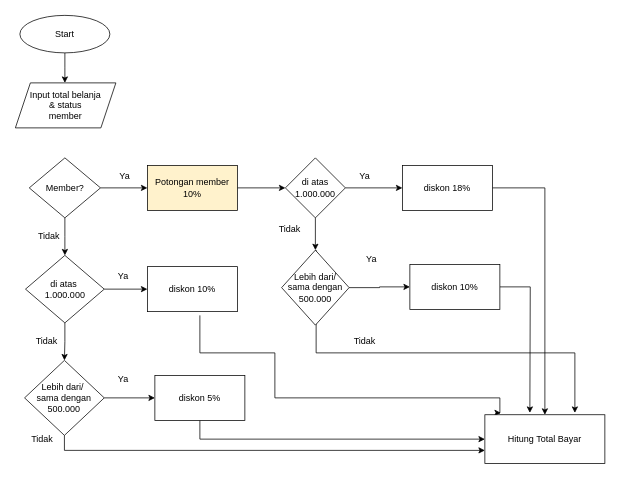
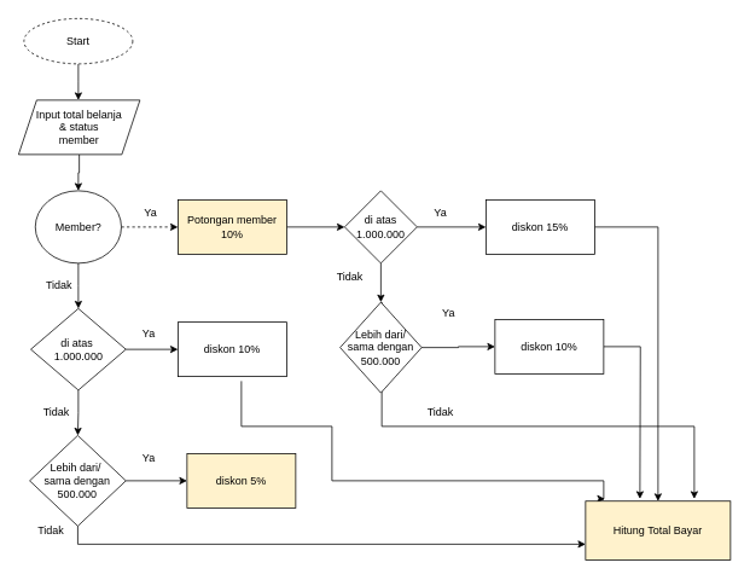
- <mxCell id="3" value="Start" style="ellipse;whiteSpace=wrap;html=1;" vertex="1" parent="1"><mxGeometry x="26" y="20" width="120" height="50" as="geometry" /></mxCell>
+ <mxCell id="3" value="Start" style="ellipse;whiteSpace=wrap;html=1;dashed=1;" vertex="1" parent="1"><mxGeometry x="26" y="20" width="120" height="50" as="geometry" /></mxCell>
+ <mxCell id="4" style="edgeStyle=orthogonalEdgeStyle;rounded=0;orthogonalLoop=1;jettySize=auto;html=1;" edge="1" parent="1" source="5" target="8"><mxGeometry relative="1" as="geometry"><mxPoint x="86" y="200" as="targetPoint" /></mxGeometry></mxCell>
- <mxCell id="8" value="Member?" style="rhombus;whiteSpace=wrap;html=1;" vertex="1" parent="1"><mxGeometry x="38.5" y="210" width="95" height="80" as="geometry" /></mxCell>
+ <mxCell id="8" value="Member?" style="ellipse;whiteSpace=wrap;html=1;" vertex="1" parent="1"><mxGeometry x="38.5" y="210" width="95" height="80" as="geometry" /></mxCell>
- <mxCell id="6" style="edgeStyle=orthogonalEdgeStyle;rounded=0;orthogonalLoop=1;jettySize=auto;html=1;" edge="1" parent="1" source="8" target="10"><mxGeometry relative="1" as="geometry"><mxPoint x="186" y="250" as="targetPoint" /></mxGeometry></mxCell>
+ <mxCell id="6" style="edgeStyle=orthogonalEdgeStyle;rounded=0;orthogonalLoop=1;jettySize=auto;html=1;dashed=1;" edge="1" parent="1" source="8" target="10"><mxGeometry relative="1" as="geometry"><mxPoint x="186" y="250" as="targetPoint" /></mxGeometry></mxCell>
- <mxCell id="29" value="diskon 18%" style="rounded=0;whiteSpace=wrap;html=1;" vertex="1" parent="1"><mxGeometry x="536" y="220" width="120" height="60" as="geometry" /></mxCell>
+ <mxCell id="29" value="diskon 15%" style="rounded=0;whiteSpace=wrap;html=1;" vertex="1" parent="1"><mxGeometry x="536" y="220" width="120" height="60" as="geometry" /></mxCell>
- <mxCell id="19" value="diskon 5%" style="rounded=0;whiteSpace=wrap;html=1;" vertex="1" parent="1"><mxGeometry x="206" y="500" width="120" height="60" as="geometry" /></mxCell>
+ <mxCell id="19" value="diskon 5%" style="rounded=0;whiteSpace=wrap;html=1;fillColor=#fff2cc;" vertex="1" parent="1"><mxGeometry x="206" y="500" width="120" height="60" as="geometry" /></mxCell>
- <mxCell id="18" style="edgeStyle=orthogonalEdgeStyle;rounded=0;orthogonalLoop=1;jettySize=auto;html=1;exitX=0.5;exitY=1;exitDx=0;exitDy=0;entryX=0;entryY=0.5;entryDx=0;entryDy=0;" edge="1" parent="1" source="19" target="41"><mxGeometry relative="1" as="geometry" /></mxCell>
- <mxCell id="41" value="Hitung Total Bayar" style="rounded=0;whiteSpace=wrap;html=1;" vertex="1" parent="1"><mxGeometry x="646" y="552.5" width="160" height="65" as="geometry" /></mxCell>
+ <mxCell id="41" value="Hitung Total Bayar" style="rounded=0;whiteSpace=wrap;html=1;fillColor=#fff2cc;" vertex="1" parent="1"><mxGeometry x="646" y="552.5" width="160" height="65" as="geometry" /></mxCell>
